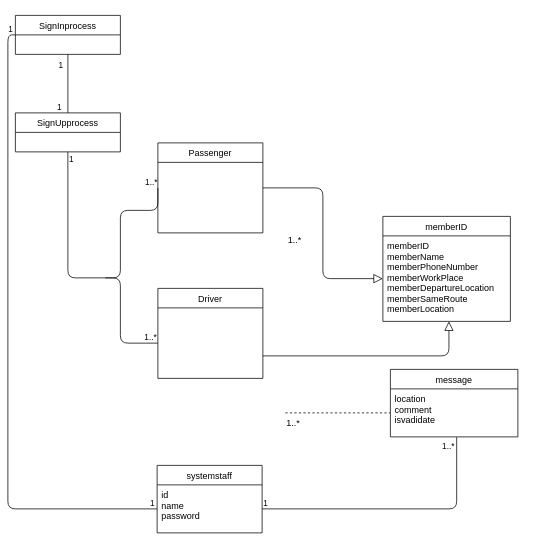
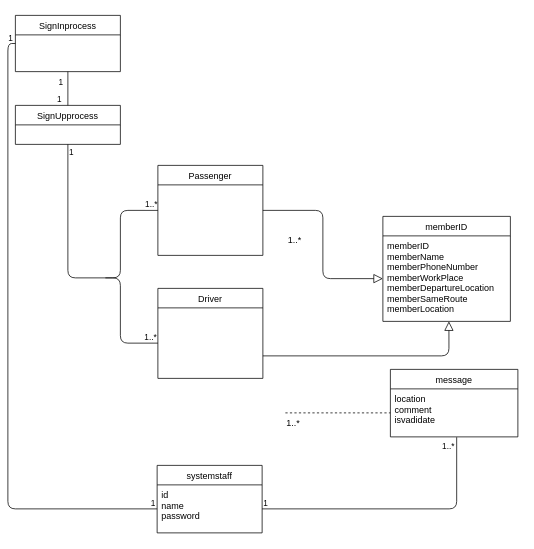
- <mxCell id="2" value="SignInprocess" style="swimlane;fontStyle=0;childLayout=stackLayout;horizontal=1;startSize=26;fillColor=none;horizontalStack=0;resizeParent=1;resizeParentMax=0;resizeLast=0;collapsible=1;marginBottom=0;" parent="1" vertex="1"><mxGeometry x="20" y="20" width="140" height="52" as="geometry" /></mxCell>
+ <mxCell id="2" value="SignInprocess" style="swimlane;fontStyle=0;childLayout=stackLayout;horizontal=1;startSize=26;fillColor=none;horizontalStack=0;resizeParent=1;resizeParentMax=0;resizeLast=0;collapsible=1;marginBottom=0;" parent="1" vertex="1"><mxGeometry x="20" y="20" width="140" height="75" as="geometry" /></mxCell>
- <mxCell id="3" value="SignUpprocess" style="swimlane;fontStyle=0;childLayout=stackLayout;horizontal=1;startSize=26;fillColor=none;horizontalStack=0;resizeParent=1;resizeParentMax=0;resizeLast=0;collapsible=1;marginBottom=0;" parent="1" vertex="1"><mxGeometry x="20" y="150" width="140" height="52" as="geometry" /></mxCell>
+ <mxCell id="3" value="SignUpprocess" style="swimlane;fontStyle=0;childLayout=stackLayout;horizontal=1;startSize=26;fillColor=none;horizontalStack=0;resizeParent=1;resizeParentMax=0;resizeLast=0;collapsible=1;marginBottom=0;" parent="1" vertex="1"><mxGeometry x="20" y="140" width="140" height="52" as="geometry" /></mxCell>
- <mxCell id="11" value="Passenger" style="swimlane;fontStyle=0;childLayout=stackLayout;horizontal=1;startSize=26;fillColor=none;horizontalStack=0;resizeParent=1;resizeParentMax=0;resizeLast=0;collapsible=1;marginBottom=0;" parent="1" vertex="1"><mxGeometry x="210" y="190" width="140" height="120" as="geometry" /></mxCell>
+ <mxCell id="11" value="Passenger" style="swimlane;fontStyle=0;childLayout=stackLayout;horizontal=1;startSize=26;fillColor=none;horizontalStack=0;resizeParent=1;resizeParentMax=0;resizeLast=0;collapsible=1;marginBottom=0;" parent="1" vertex="1"><mxGeometry x="210" y="220" width="140" height="120" as="geometry" /></mxCell>
